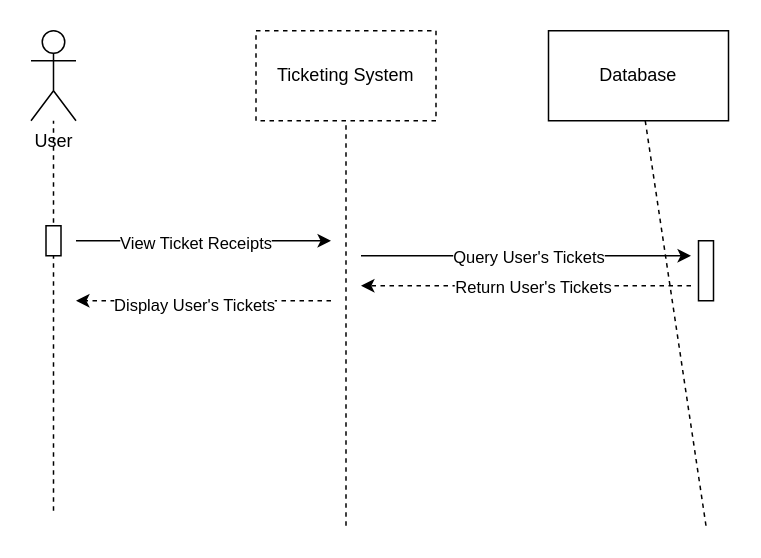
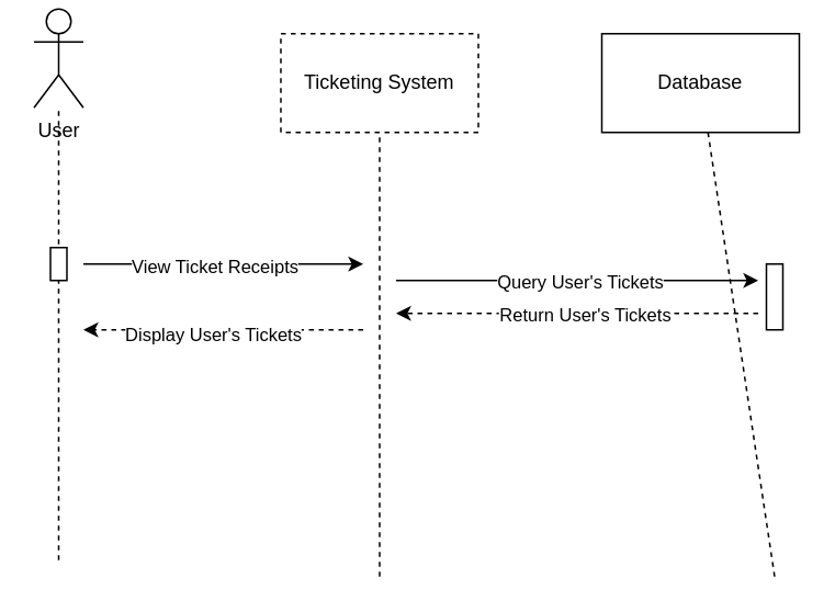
- <mxCell id="2" value="User" style="shape=umlActor;verticalLabelPosition=bottom;verticalAlign=top;html=1;outlineConnect=0;" vertex="1" parent="1"><mxGeometry x="20" y="20" width="30" height="60" as="geometry" /></mxCell>
+ <mxCell id="2" value="User" style="shape=umlActor;verticalLabelPosition=bottom;verticalAlign=top;html=1;outlineConnect=0;" vertex="1" parent="1"><mxGeometry x="20" y="5" width="30" height="60" as="geometry" /></mxCell>
